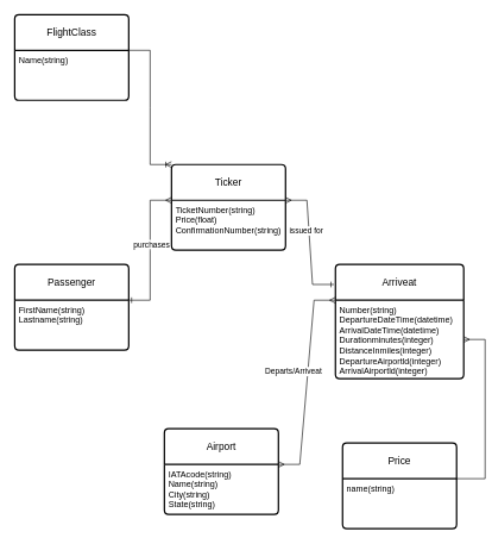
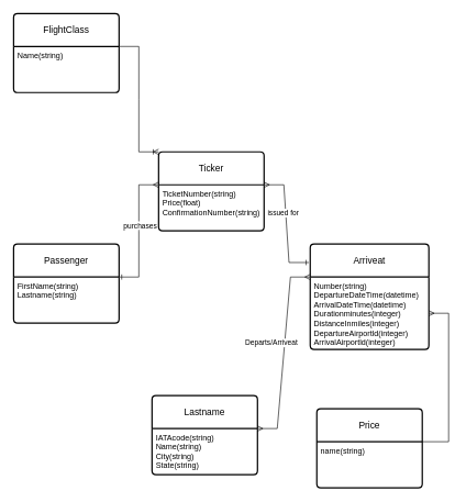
- <mxCell id="6" value="Airport" style="swimlane;childLayout=stackLayout;horizontal=1;startSize=50;horizontalStack=0;rounded=1;fontSize=14;fontStyle=0;strokeWidth=2;resizeParent=0;resizeLast=1;shadow=0;dashed=0;align=center;arcSize=4;whiteSpace=wrap;html=1;" parent="1" vertex="1"><mxGeometry x="230" y="600" width="160" height="120" as="geometry" /></mxCell>
+ <mxCell id="6" value="Lastname" style="swimlane;childLayout=stackLayout;horizontal=1;startSize=50;horizontalStack=0;rounded=1;fontSize=14;fontStyle=0;strokeWidth=2;resizeParent=0;resizeLast=1;shadow=0;dashed=0;align=center;arcSize=4;whiteSpace=wrap;html=1;" parent="1" vertex="1"><mxGeometry x="230" y="600" width="160" height="120" as="geometry" /></mxCell>
